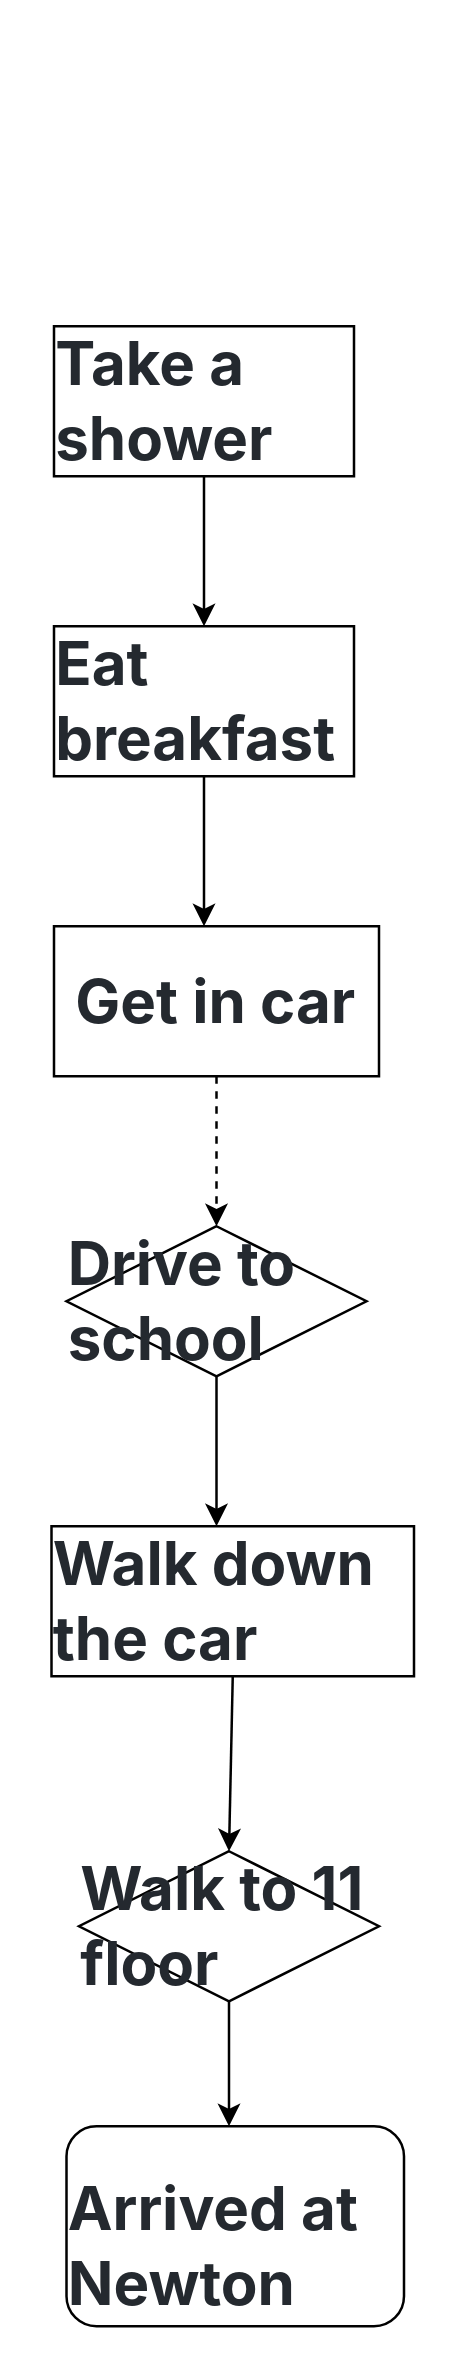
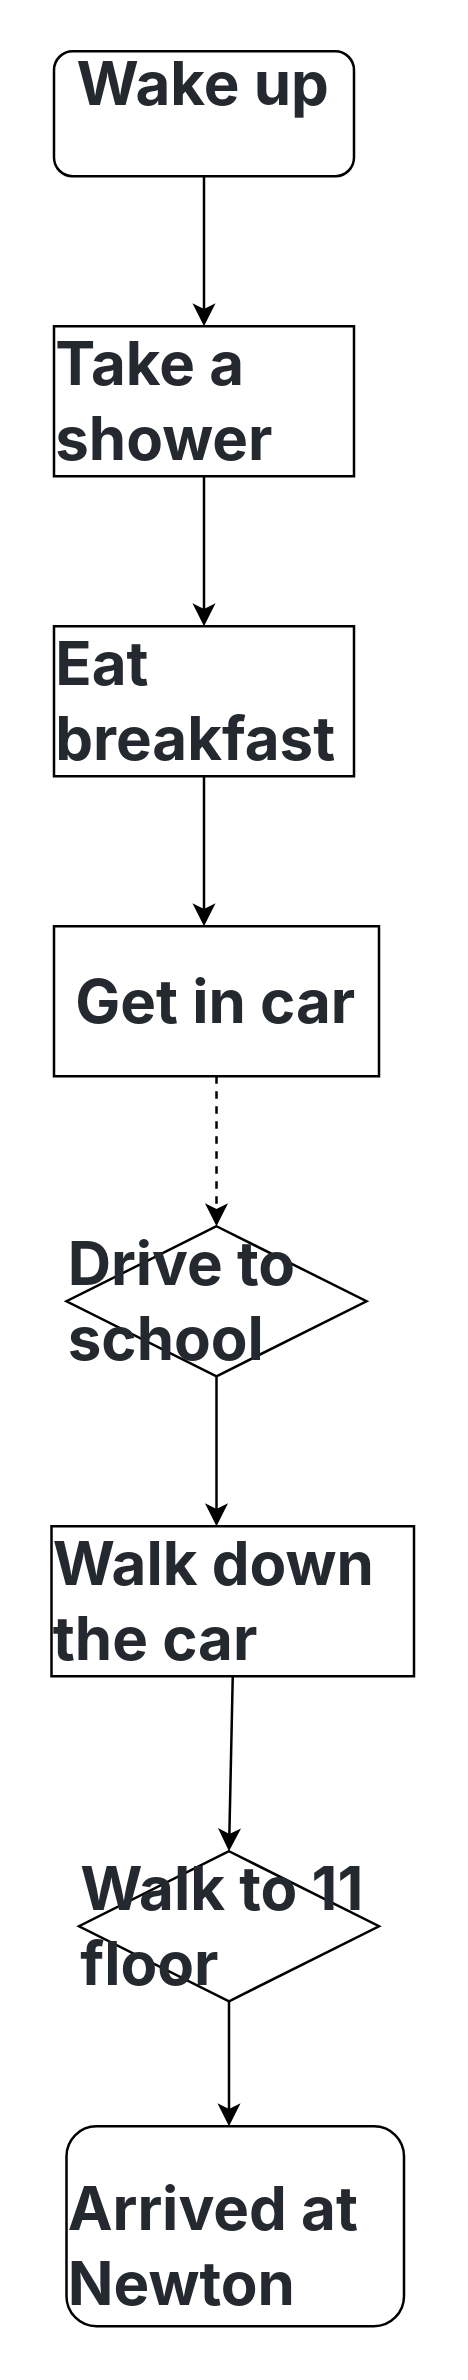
+ <mxCell id="2" value="&lt;h1 style=&quot;text-align: start; box-sizing: border-box; margin-right: 0px; margin-bottom: 16px; margin-left: 0px; line-height: 1.25; padding-bottom: 0.3em; border-bottom: 1px solid var(--color-border-muted); caret-color: rgb(36, 41, 47); color: rgb(36, 41, 47); font-family: -apple-system, BlinkMacSystemFont, &amp;quot;Segoe UI&amp;quot;, Helvetica, Arial, sans-serif, &amp;quot;Apple Color Emoji&amp;quot;, &amp;quot;Segoe UI Emoji&amp;quot;; -webkit-text-size-adjust: 100%; margin-top: 0px !important;&quot; dir=&quot;auto&quot;&gt;Wake up&lt;/h1&gt;" style="rounded=1;whiteSpace=wrap;html=1;" vertex="1" parent="1"><mxGeometry x="21" y="20" width="120" height="50" as="geometry" /></mxCell>
+ <mxCell id="4" value="" style="endArrow=classic;html=1;rounded=0;exitX=0.5;exitY=1;exitDx=0;exitDy=0;entryX=0.5;entryY=0;entryDx=0;entryDy=0;" edge="1" parent="1" source="2" target="3"><mxGeometry width="50" height="50" relative="1" as="geometry"><mxPoint x="51" y="230" as="sourcePoint" /><mxPoint x="81" y="120" as="targetPoint" /></mxGeometry></mxCell>
